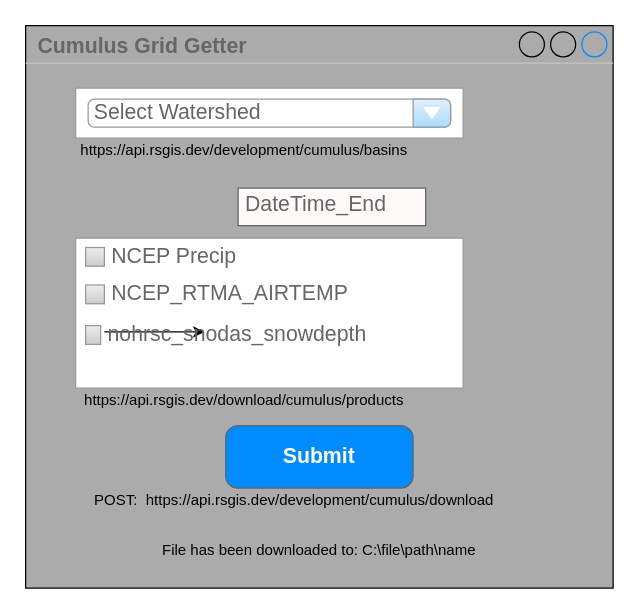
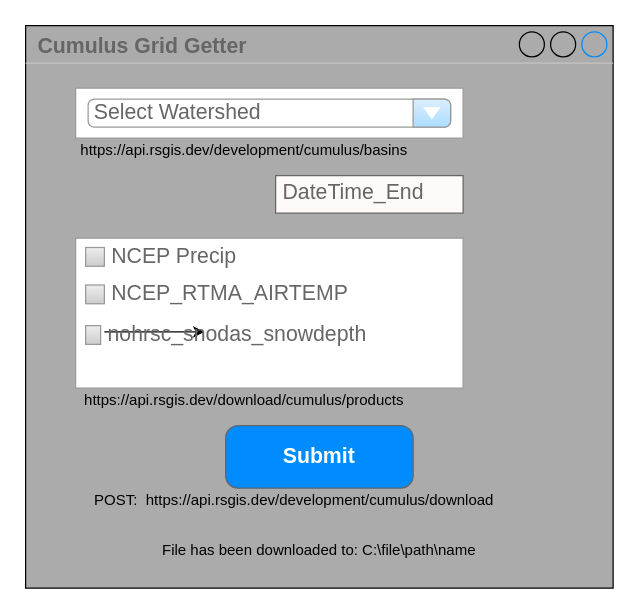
- <mxCell id="11" value="DateTime_End" style="strokeWidth=1;shadow=0;dashed=0;align=center;html=1;shape=mxgraph.mockup.text.textBox;fontColor=#666666;align=left;fontSize=17;spacingLeft=4;spacingTop=-3;strokeColor=#666666;mainText=;fillColor=#FFFAFA;" vertex="1" parent="1"><mxGeometry x="190" y="150" width="150" height="30" as="geometry" /></mxCell>
+ <mxCell id="11" value="DateTime_End" style="strokeWidth=1;shadow=0;dashed=0;align=center;html=1;shape=mxgraph.mockup.text.textBox;fontColor=#666666;align=left;fontSize=17;spacingLeft=4;spacingTop=-3;strokeColor=#666666;mainText=;fillColor=#FFFAFA;" vertex="1" parent="1"><mxGeometry x="220" y="140" width="150" height="30" as="geometry" /></mxCell>
